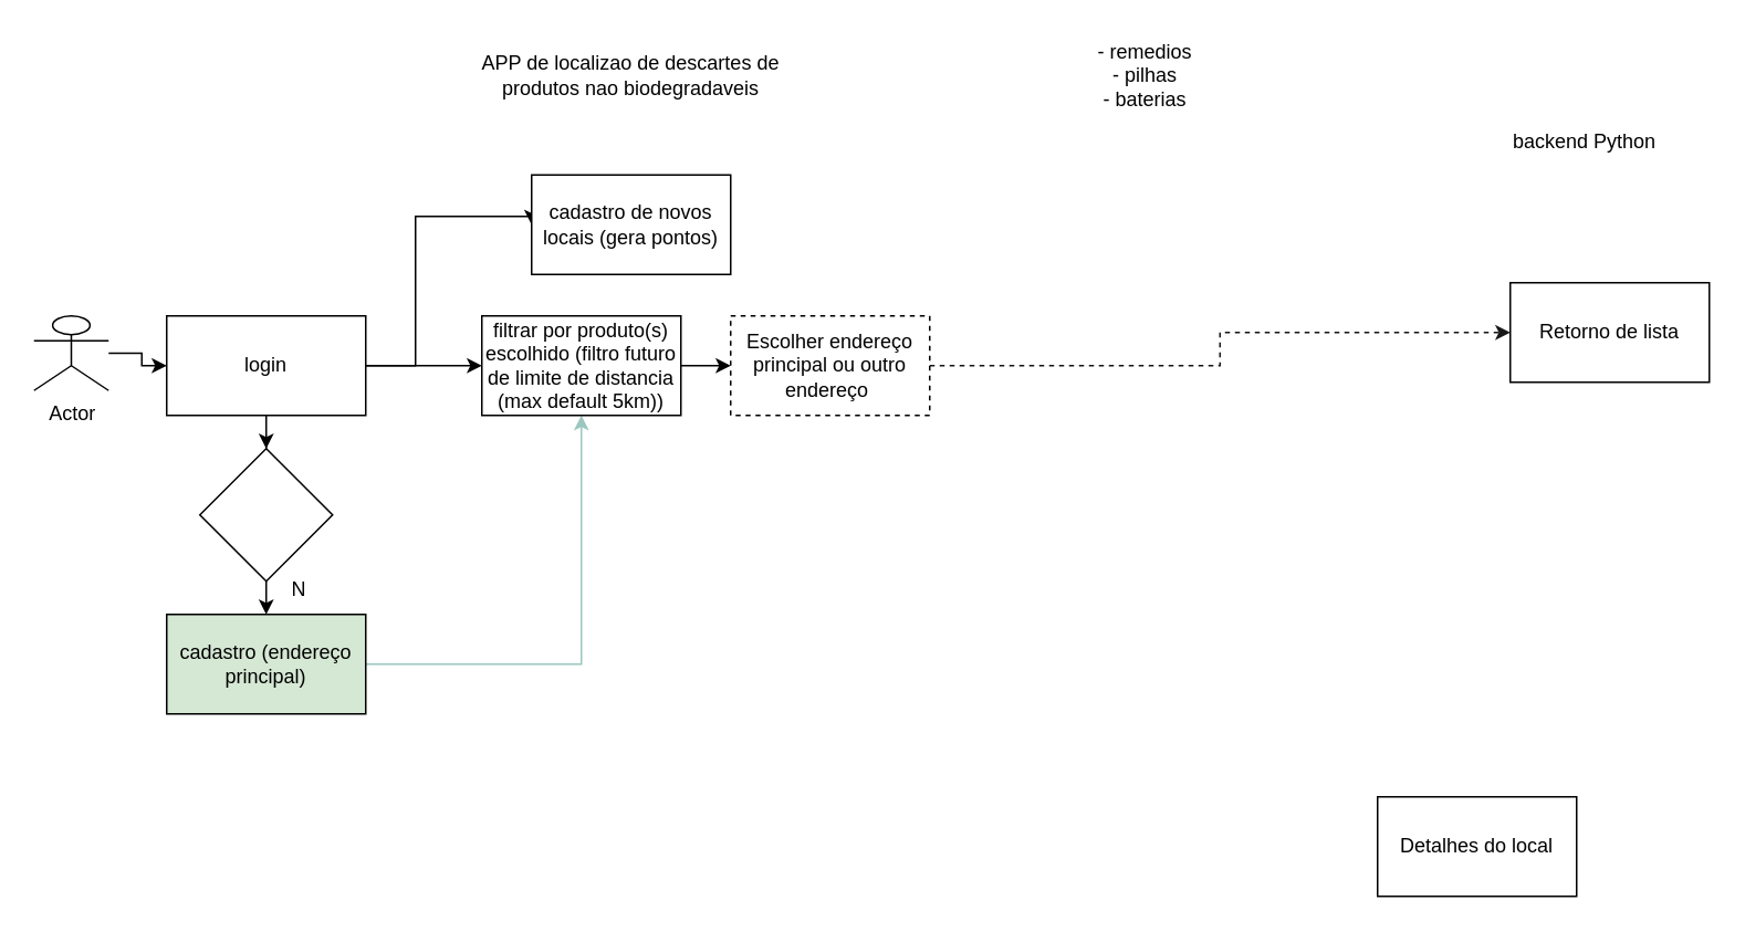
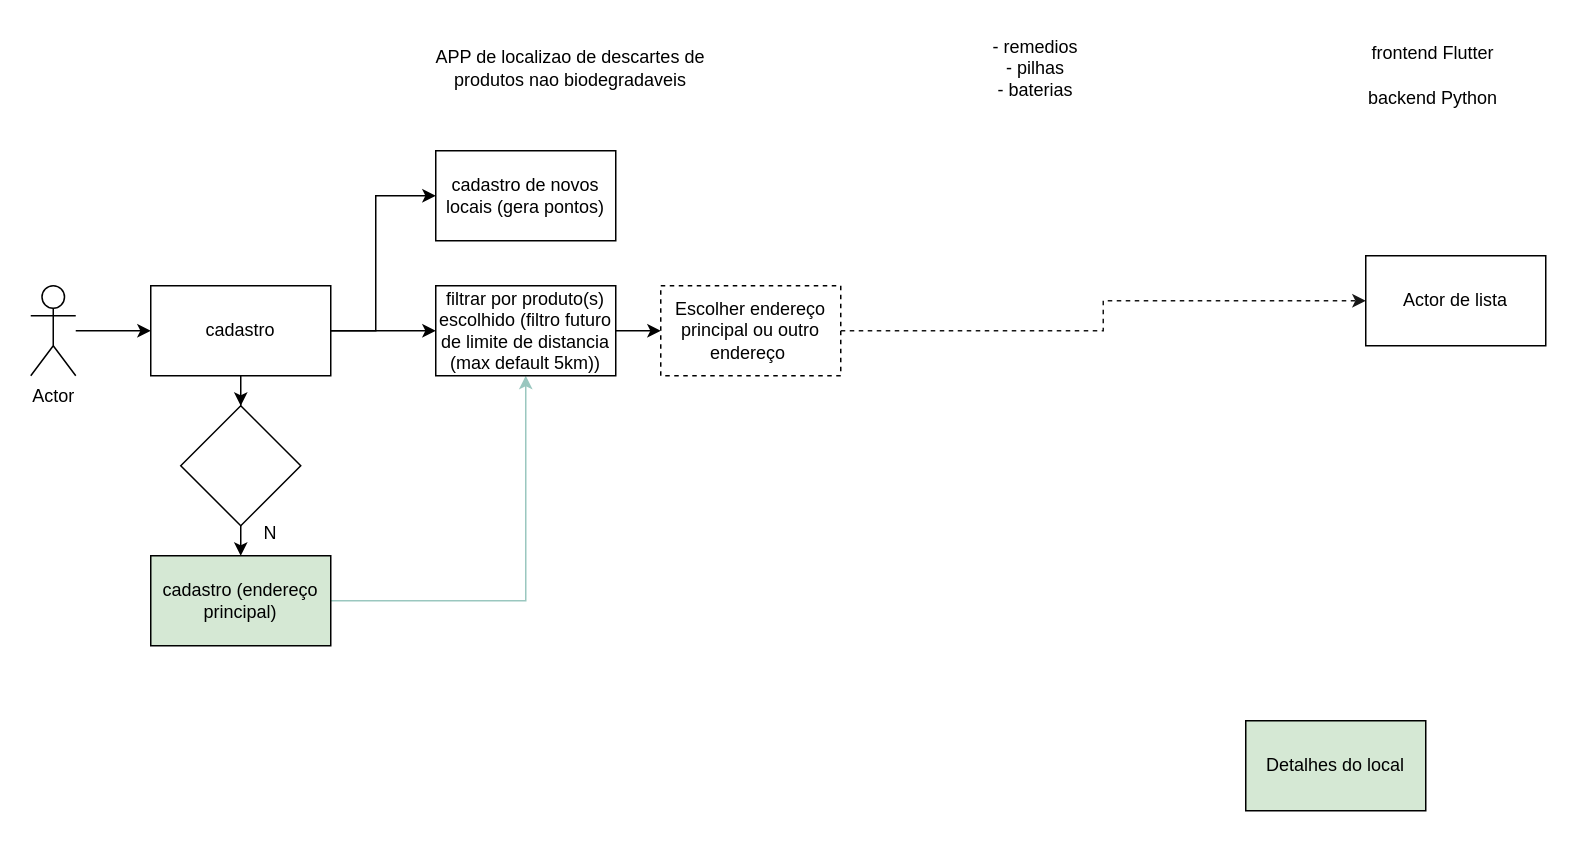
+ <mxCell id="22" value="frontend Flutter" style="text;html=1;strokeColor=none;fillColor=none;align=center;verticalAlign=middle;whiteSpace=wrap;rounded=0;" parent="1" vertex="1"><mxGeometry x="900" y="20" width="110" height="30" as="geometry" /></mxCell>
- <mxCell id="23" value="backend Python" style="text;html=1;strokeColor=none;fillColor=none;align=center;verticalAlign=middle;whiteSpace=wrap;rounded=0;" parent="1" vertex="1"><mxGeometry x="900" y="70" width="110" height="30" as="geometry" /></mxCell>
+ <mxCell id="23" value="backend Python" style="text;html=1;strokeColor=none;fillColor=none;align=center;verticalAlign=middle;whiteSpace=wrap;rounded=0;" parent="1" vertex="1"><mxGeometry x="900" y="50" width="110" height="30" as="geometry" /></mxCell>
- <mxCell id="15" value="cadastro de novos locais (gera pontos)" style="rounded=0;whiteSpace=wrap;html=1;" parent="1" vertex="1"><mxGeometry x="320" y="105" width="120" height="60" as="geometry" /></mxCell>
+ <mxCell id="15" value="cadastro de novos locais (gera pontos)" style="rounded=0;whiteSpace=wrap;html=1;" parent="1" vertex="1"><mxGeometry x="290" y="100" width="120" height="60" as="geometry" /></mxCell>
- <mxCell id="20" value="Retorno de lista" style="rounded=0;whiteSpace=wrap;html=1;" parent="1" vertex="1"><mxGeometry x="910" y="170" width="120" height="60" as="geometry" /></mxCell>
+ <mxCell id="20" value="Actor de lista" style="rounded=0;whiteSpace=wrap;html=1;" parent="1" vertex="1"><mxGeometry x="910" y="170" width="120" height="60" as="geometry" /></mxCell>
- <mxCell id="3" value="Actor" style="shape=umlActor;verticalLabelPosition=bottom;verticalAlign=top;html=1;outlineConnect=0;" parent="1" vertex="1"><mxGeometry x="20" y="190" width="45" height="45" as="geometry" /></mxCell>
+ <mxCell id="3" value="Actor" style="shape=umlActor;verticalLabelPosition=bottom;verticalAlign=top;html=1;outlineConnect=0;" parent="1" vertex="1"><mxGeometry x="20" y="190" width="30" height="60" as="geometry" /></mxCell>
- <mxCell id="7" value="login" style="rounded=0;whiteSpace=wrap;html=1;" parent="1" vertex="1"><mxGeometry x="100" y="190" width="120" height="60" as="geometry" /></mxCell>
+ <mxCell id="7" value="cadastro" style="rounded=0;whiteSpace=wrap;html=1;" parent="1" vertex="1"><mxGeometry x="100" y="190" width="120" height="60" as="geometry" /></mxCell>
- <mxCell id="21" value="Detalhes do local" style="rounded=0;whiteSpace=wrap;html=1;" parent="1" vertex="1"><mxGeometry x="830" y="480" width="120" height="60" as="geometry" /></mxCell>
+ <mxCell id="21" value="Detalhes do local" style="rounded=0;whiteSpace=wrap;html=1;fillColor=#d5e8d4;" parent="1" vertex="1"><mxGeometry x="830" y="480" width="120" height="60" as="geometry" /></mxCell>
